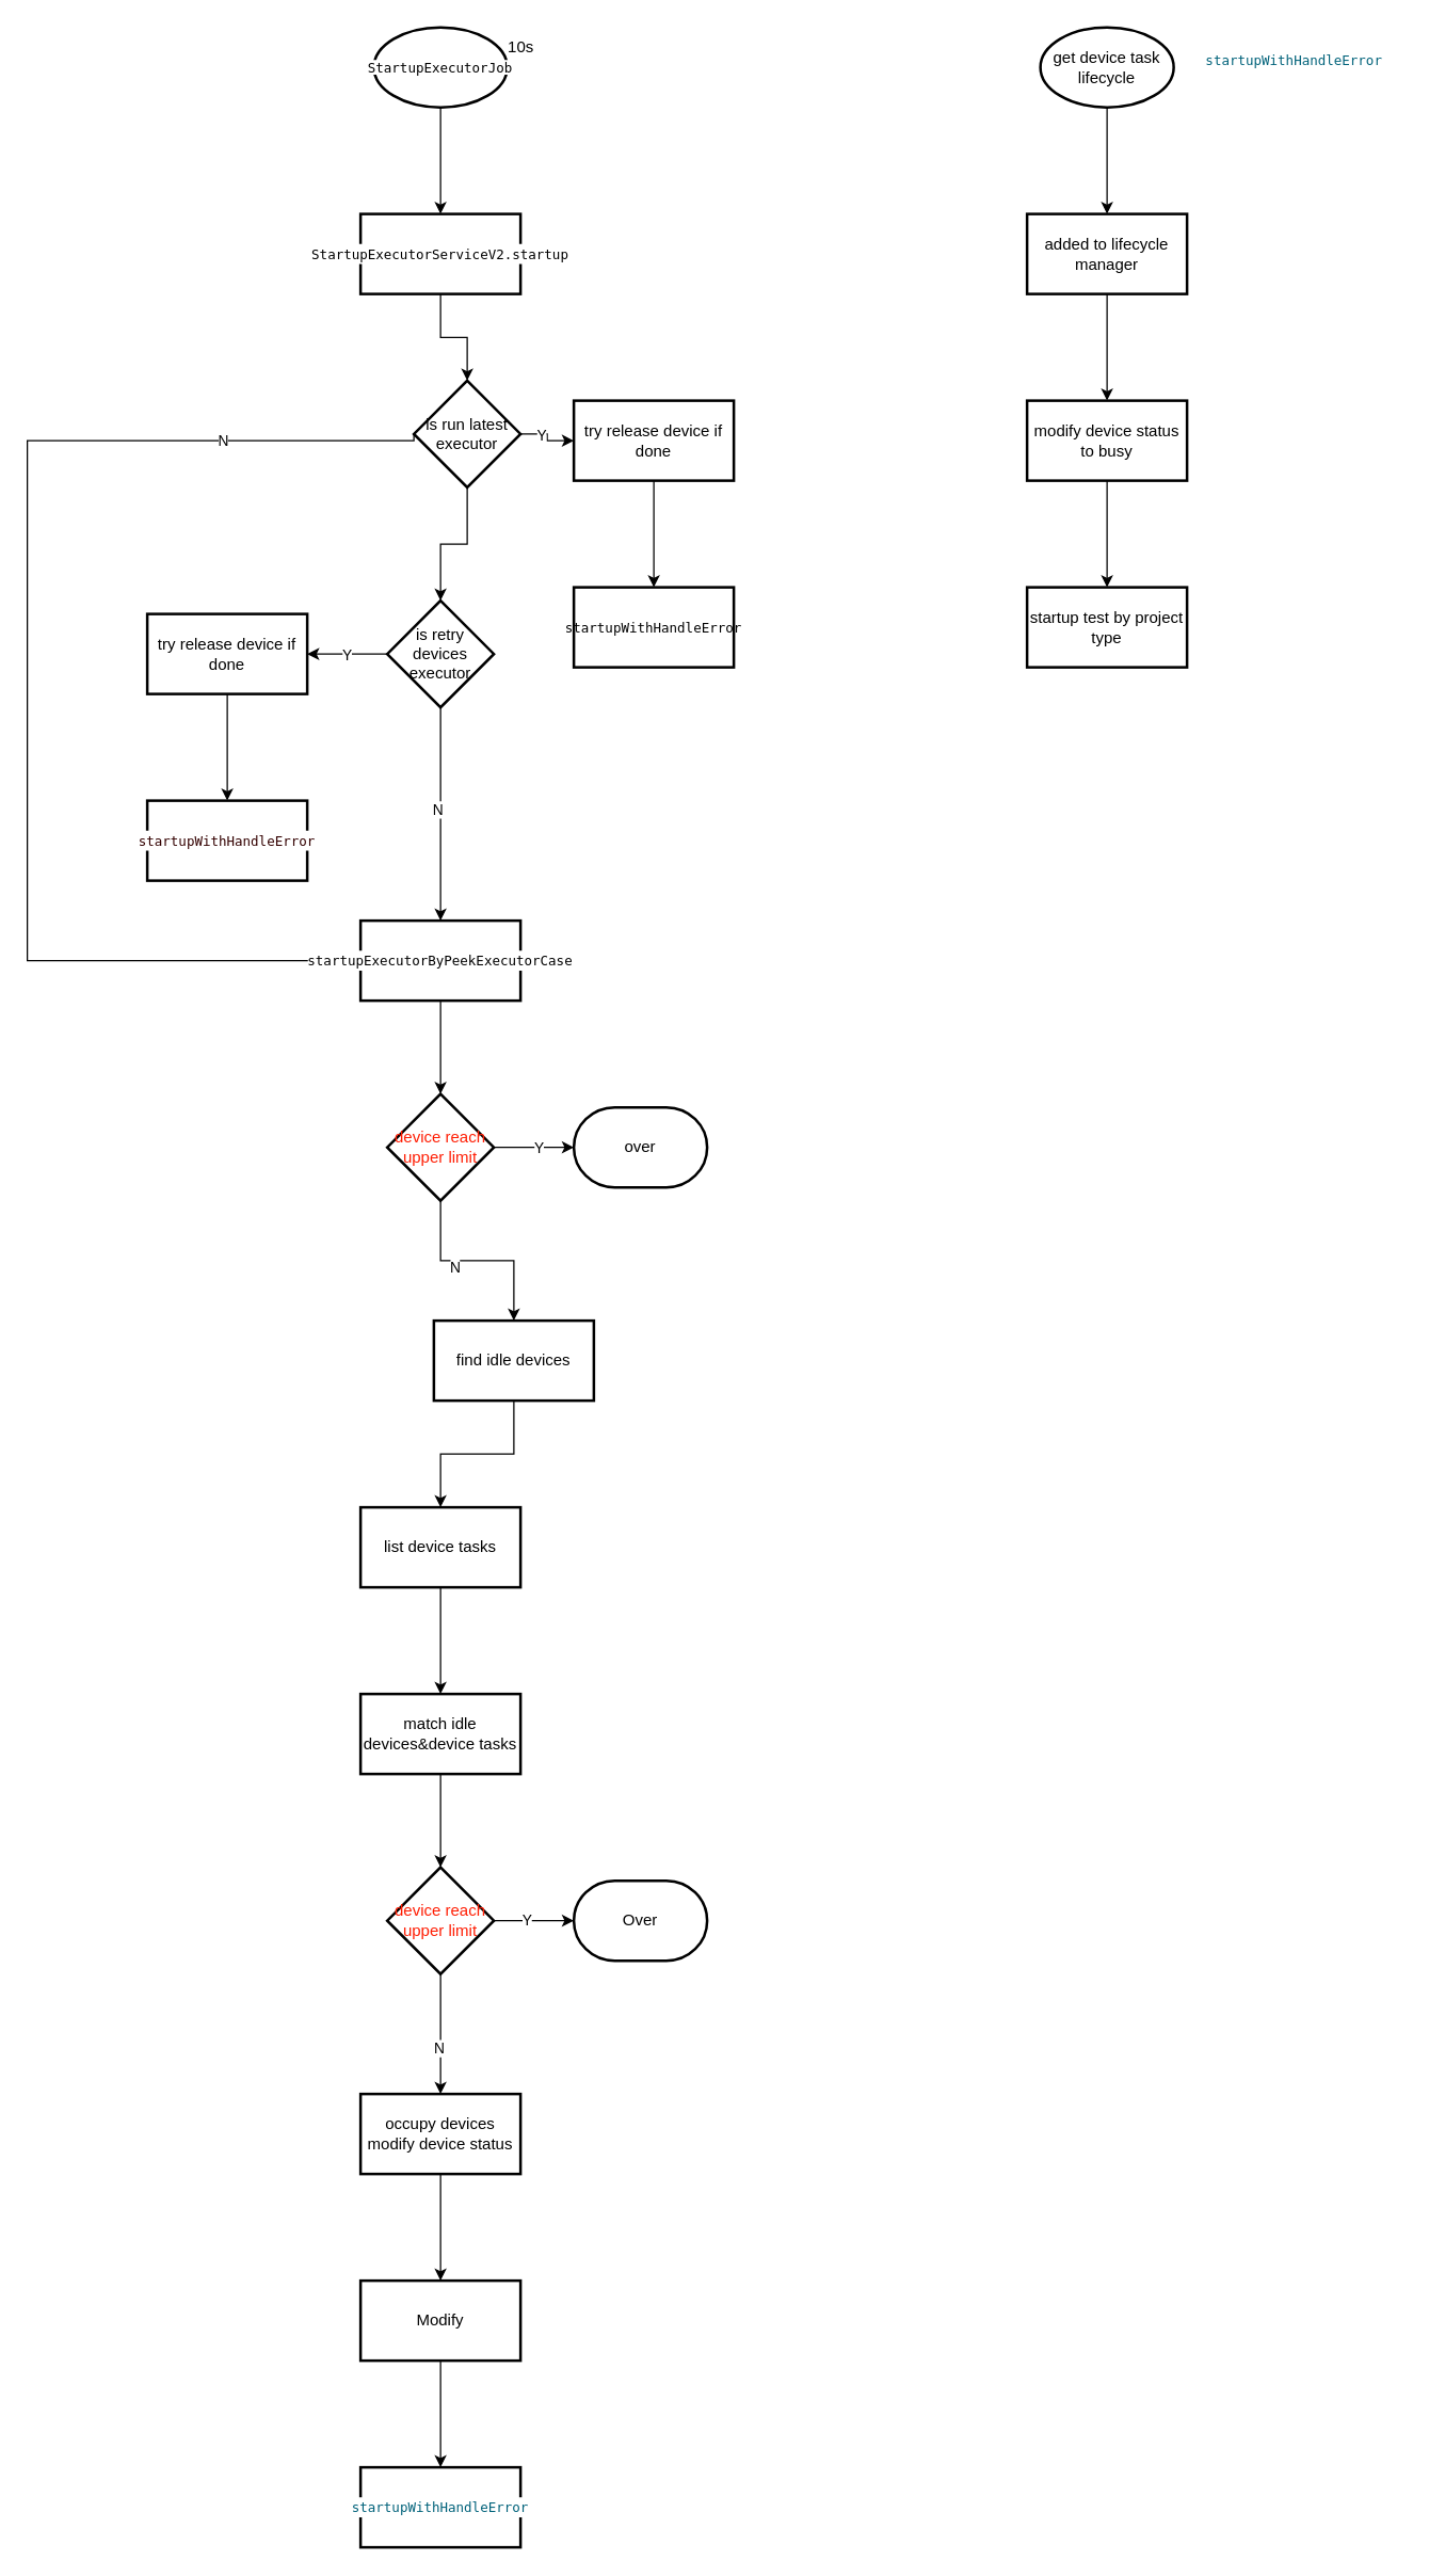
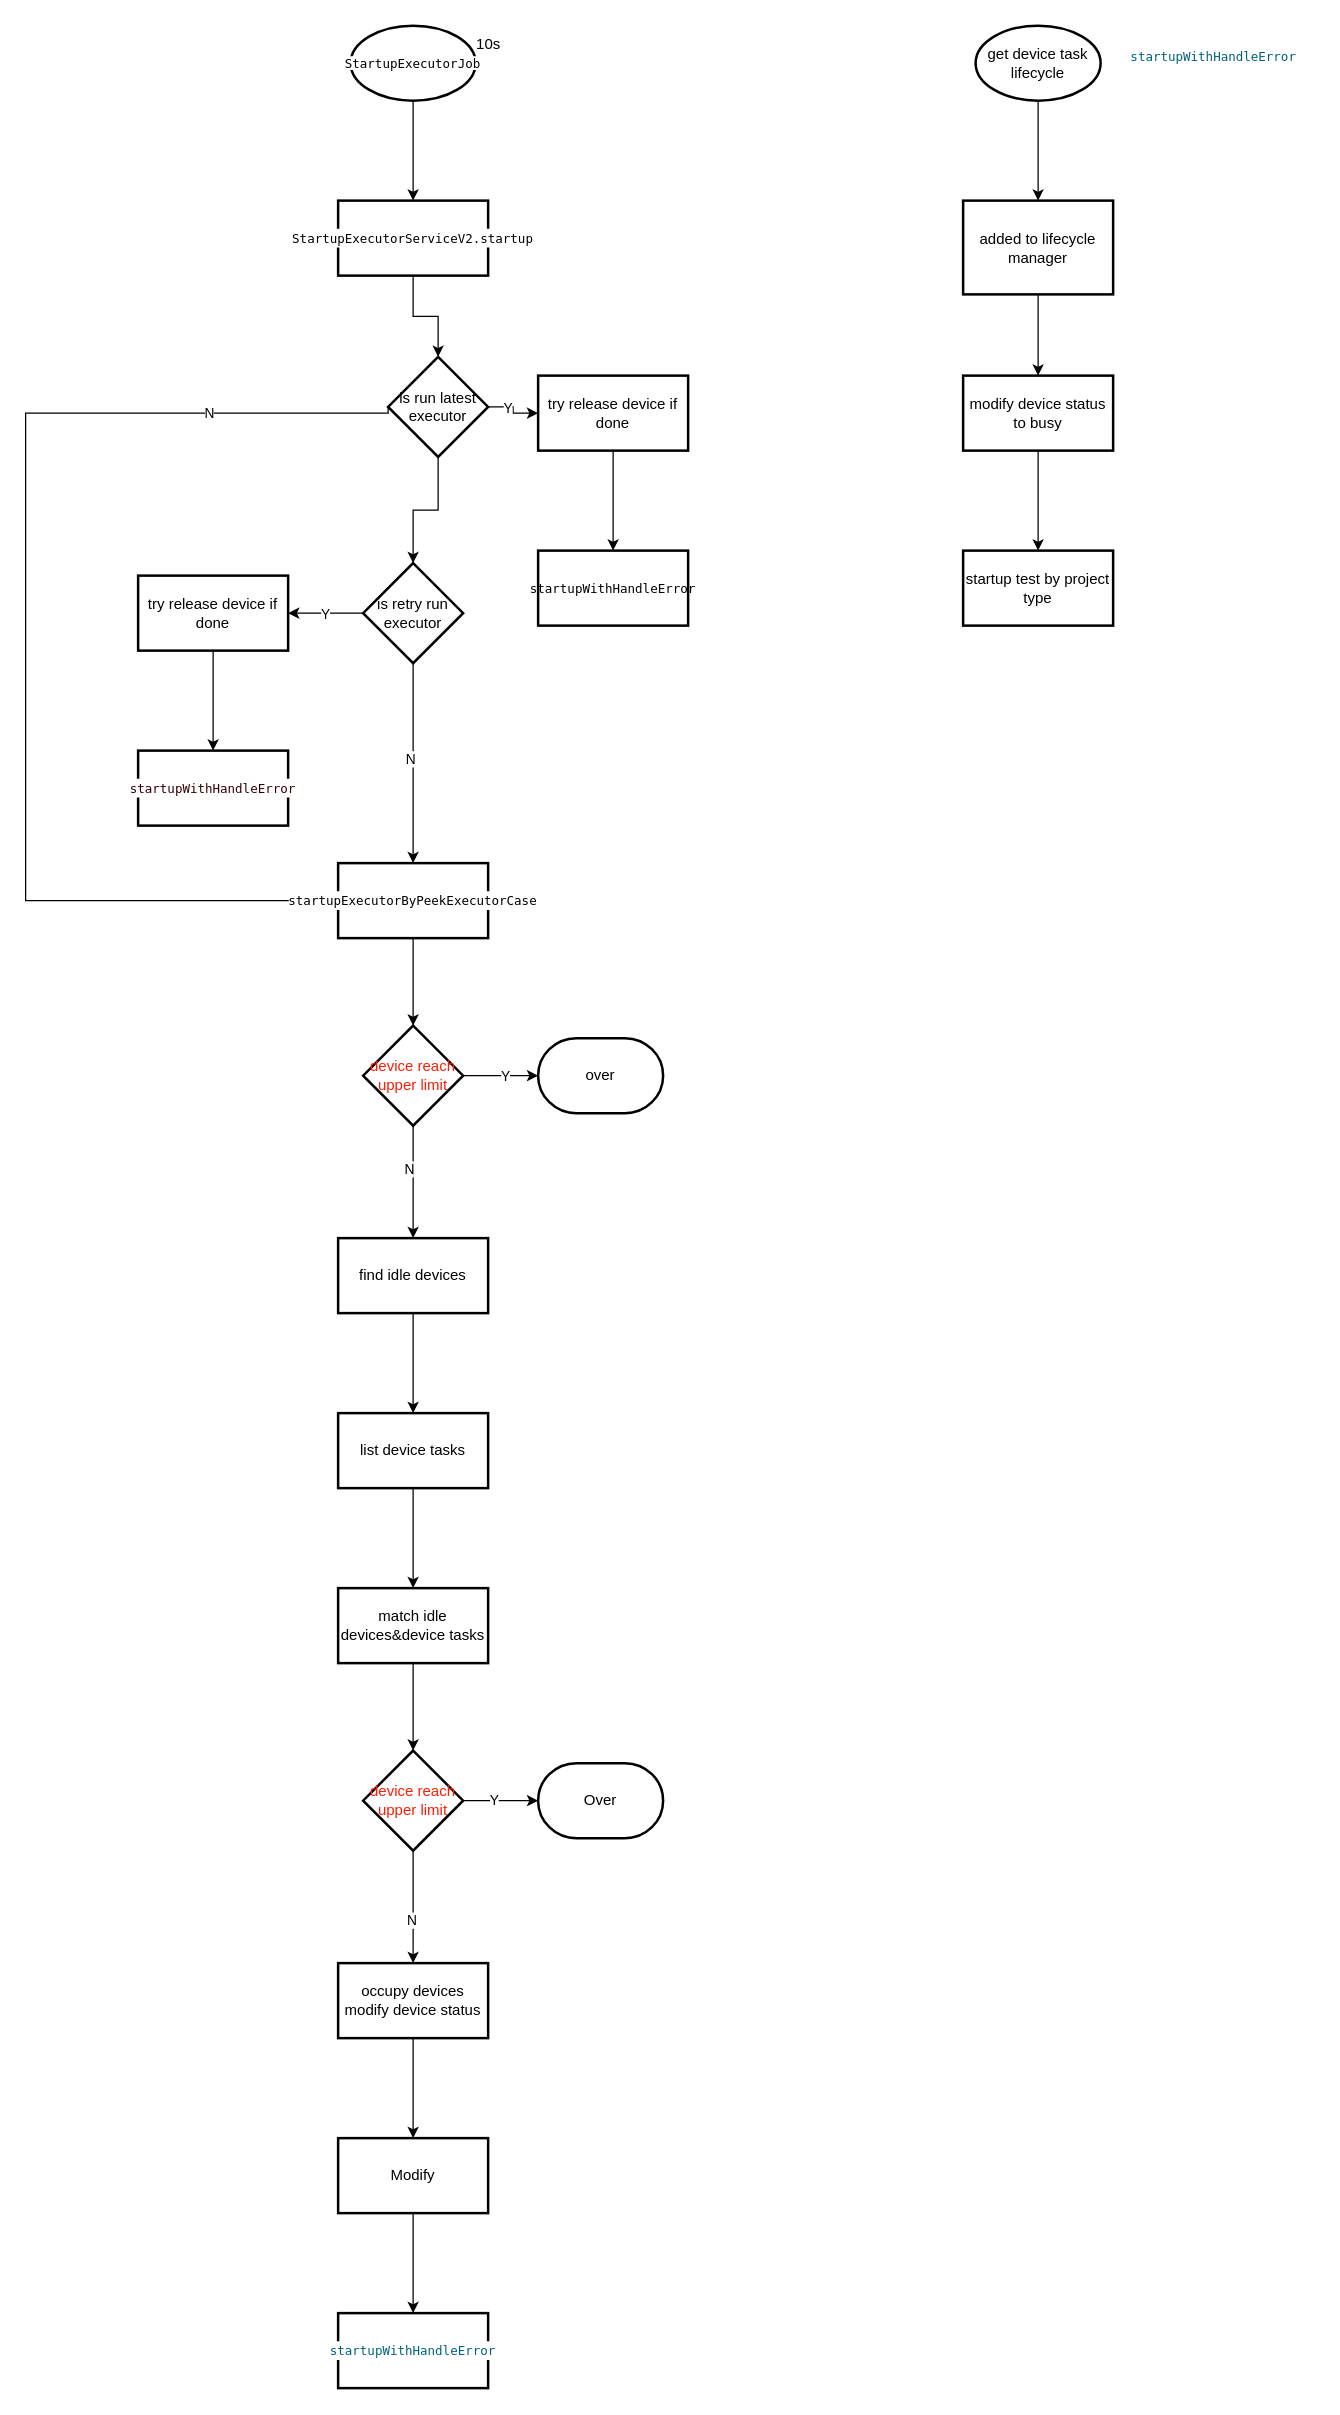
- <mxCell id="53" value="added to lifecycle manager" style="whiteSpace=wrap;html=1;strokeWidth=2;" vertex="1" parent="1"><mxGeometry x="770" y="160" width="120" height="60" as="geometry" /></mxCell>
+ <mxCell id="53" value="added to lifecycle manager" style="whiteSpace=wrap;html=1;strokeWidth=2;" vertex="1" parent="1"><mxGeometry x="770" y="160" width="120" height="75" as="geometry" /></mxCell>
- <mxCell id="20" value="is retry devices executor" style="rhombus;whiteSpace=wrap;html=1;strokeWidth=2;" vertex="1" parent="1"><mxGeometry x="290" y="450" width="80" height="80" as="geometry" /></mxCell>
+ <mxCell id="20" value="is retry run executor" style="rhombus;whiteSpace=wrap;html=1;strokeWidth=2;" vertex="1" parent="1"><mxGeometry x="290" y="450" width="80" height="80" as="geometry" /></mxCell>
- <mxCell id="33" value="find idle devices" style="whiteSpace=wrap;html=1;strokeWidth=2;" vertex="1" parent="1"><mxGeometry x="325" y="990" width="120" height="60" as="geometry" /></mxCell>
+ <mxCell id="33" value="find idle devices" style="whiteSpace=wrap;html=1;strokeWidth=2;" vertex="1" parent="1"><mxGeometry x="270" y="990" width="120" height="60" as="geometry" /></mxCell>
